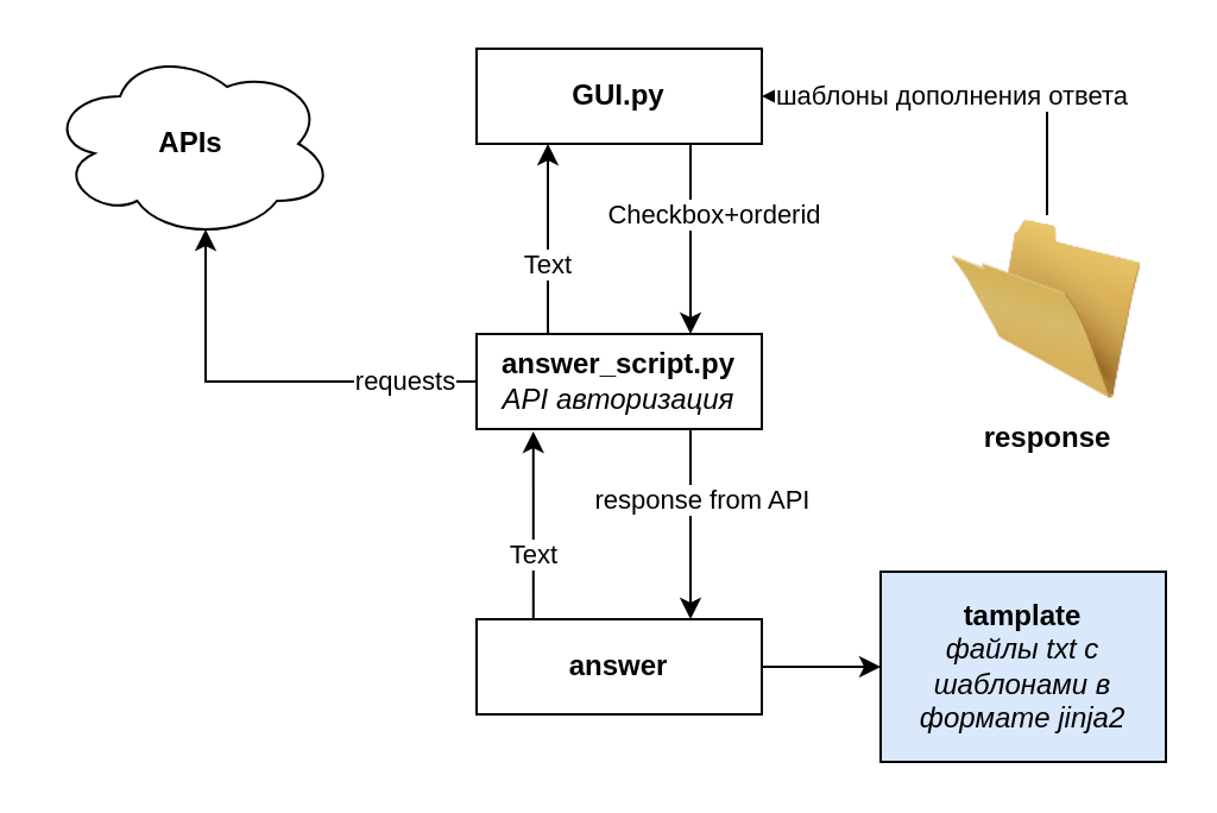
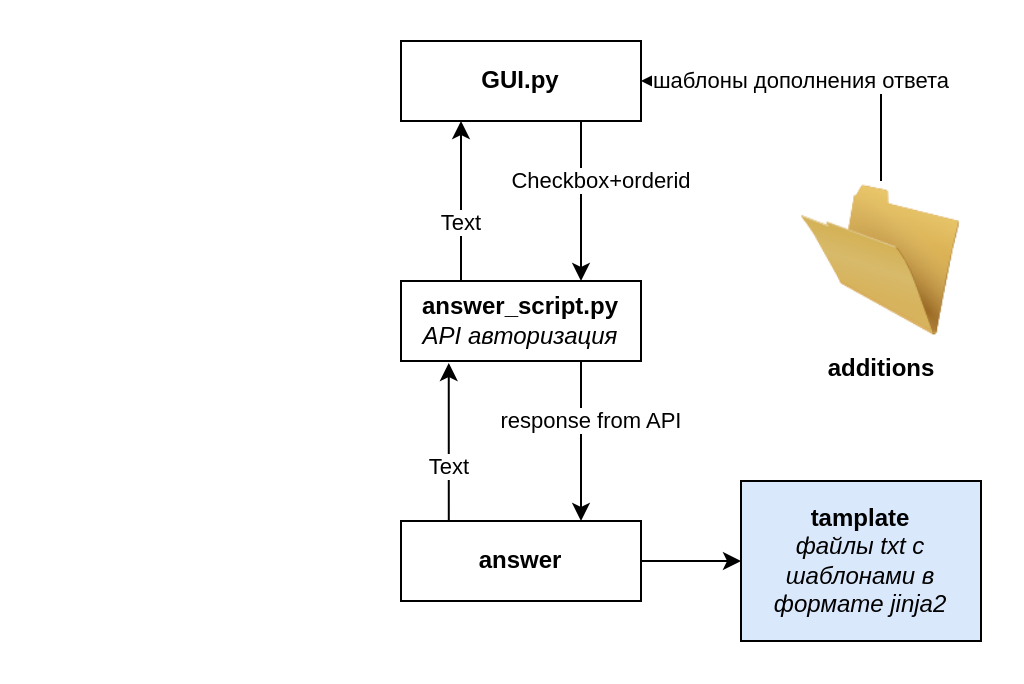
- <mxCell id="12" value="&lt;b&gt;APIs&lt;/b&gt;" style="ellipse;shape=cloud;whiteSpace=wrap;html=1;fontFamily=Helvetica;" vertex="1" parent="1"><mxGeometry x="20" y="20" width="120" height="80" as="geometry" /></mxCell>
- <mxCell id="10" value="&lt;span style=&quot;color: rgb(0, 0, 0); font-family: Helvetica; font-size: 11px; font-style: normal; font-variant-ligatures: normal; font-variant-caps: normal; font-weight: 400; letter-spacing: normal; orphans: 2; text-align: center; text-indent: 0px; text-transform: none; widows: 2; word-spacing: 0px; -webkit-text-stroke-width: 0px; background-color: rgb(255, 255, 255); text-decoration-thickness: initial; text-decoration-style: initial; text-decoration-color: initial; float: none; display: inline !important;&quot;&gt;requests&lt;/span&gt;" style="edgeStyle=orthogonalEdgeStyle;rounded=0;orthogonalLoop=1;jettySize=auto;html=1;entryX=0.55;entryY=0.95;entryDx=0;entryDy=0;entryPerimeter=0;fontFamily=Helvetica;" edge="1" parent="1" source="11" target="12"><mxGeometry x="-0.663" relative="1" as="geometry"><Array as="points"><mxPoint x="86" y="160" /></Array><mxPoint as="offset" /></mxGeometry></mxCell>
- <mxCell id="5" value="response" style="image;html=1;image=img/lib/clip_art/general/Empty_Folder_128x128.png;fontStyle=1" vertex="1" parent="1"><mxGeometry x="400" y="90" width="80" height="80" as="geometry" /></mxCell>
+ <mxCell id="5" value="additions" style="image;html=1;image=img/lib/clip_art/general/Empty_Folder_128x128.png;fontStyle=1" vertex="1" parent="1"><mxGeometry x="400" y="90" width="80" height="80" as="geometry" /></mxCell>
